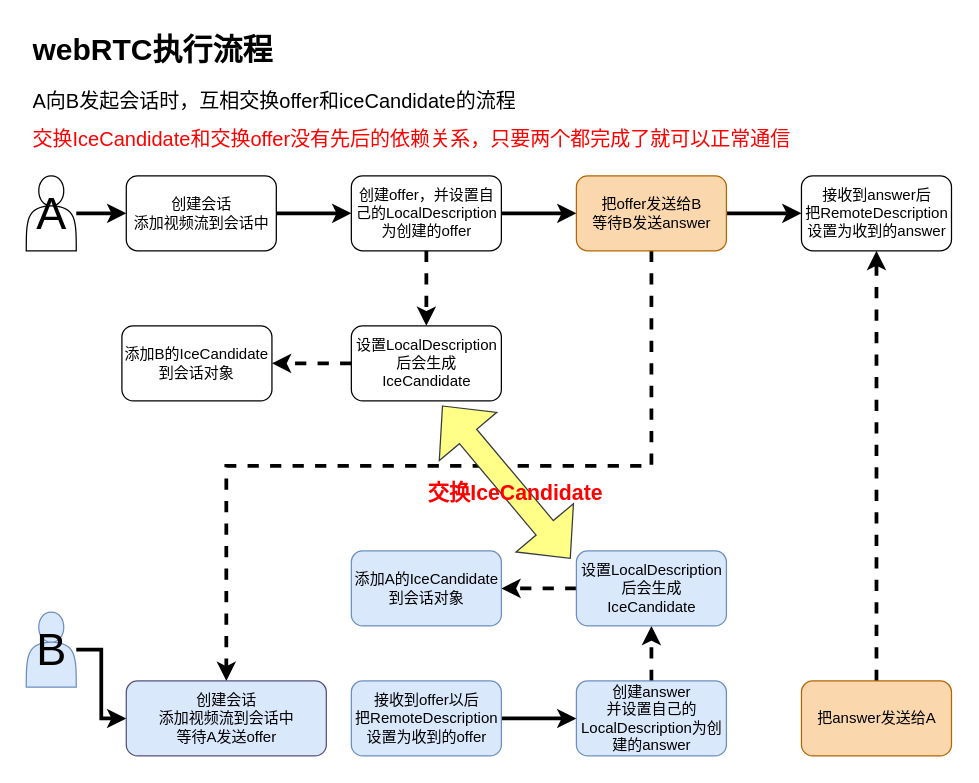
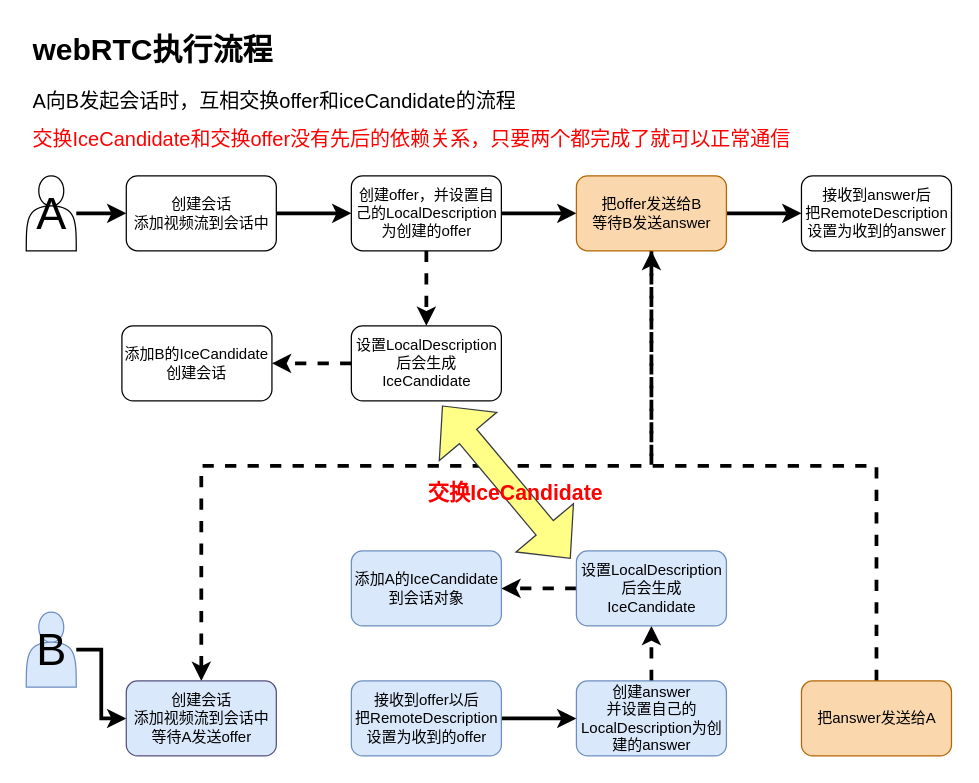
- <mxCell id="29" value="添加B的&lt;span style=&quot;text-align: left ; white-space: nowrap&quot;&gt;IceCandidate&lt;/span&gt;&lt;br&gt;到会话对象" style="rounded=1;whiteSpace=wrap;html=1;" parent="1" vertex="1"><mxGeometry x="97" y="260" width="120" height="60" as="geometry" /></mxCell>
+ <mxCell id="29" value="添加B的&lt;span style=&quot;text-align: left ; white-space: nowrap&quot;&gt;IceCandidate&lt;/span&gt;&lt;br&gt;创建会话" style="rounded=1;whiteSpace=wrap;html=1;" parent="1" vertex="1"><mxGeometry x="97" y="260" width="120" height="60" as="geometry" /></mxCell>
- <mxCell id="19" style="edgeStyle=orthogonalEdgeStyle;rounded=0;orthogonalLoop=1;jettySize=auto;html=1;exitX=0.5;exitY=0;exitDx=0;exitDy=0;entryX=0.5;entryY=1;entryDx=0;entryDy=0;strokeWidth=3;dashed=1;" parent="1" source="20" target="22" edge="1"><mxGeometry relative="1" as="geometry" /></mxCell>
+ <mxCell id="19" style="edgeStyle=orthogonalEdgeStyle;rounded=0;orthogonalLoop=1;jettySize=auto;html=1;exitX=0.5;exitY=0;exitDx=0;exitDy=0;strokeWidth=3;dashed=1;" parent="1" source="20" target="14" edge="1"><mxGeometry relative="1" as="geometry" /></mxCell>
- <mxCell id="21" value="创建会话&lt;br&gt;添加视频流到会话中&lt;br&gt;&lt;span style=&quot;white-space: nowrap&quot;&gt;等待A发送offer&lt;br&gt;&lt;/span&gt;" style="rounded=1;whiteSpace=wrap;html=1;fillColor=#DAE8FC;strokeColor=#56517e;" parent="1" vertex="1"><mxGeometry x="100.5" y="544" width="160" height="60" as="geometry" /></mxCell>
+ <mxCell id="21" value="创建会话&lt;br&gt;添加视频流到会话中&lt;br&gt;&lt;span style=&quot;white-space: nowrap&quot;&gt;等待A发送offer&lt;br&gt;&lt;/span&gt;" style="rounded=1;whiteSpace=wrap;html=1;fillColor=#DAE8FC;strokeColor=#56517e;" parent="1" vertex="1"><mxGeometry x="100.5" y="544" width="120" height="60" as="geometry" /></mxCell>
